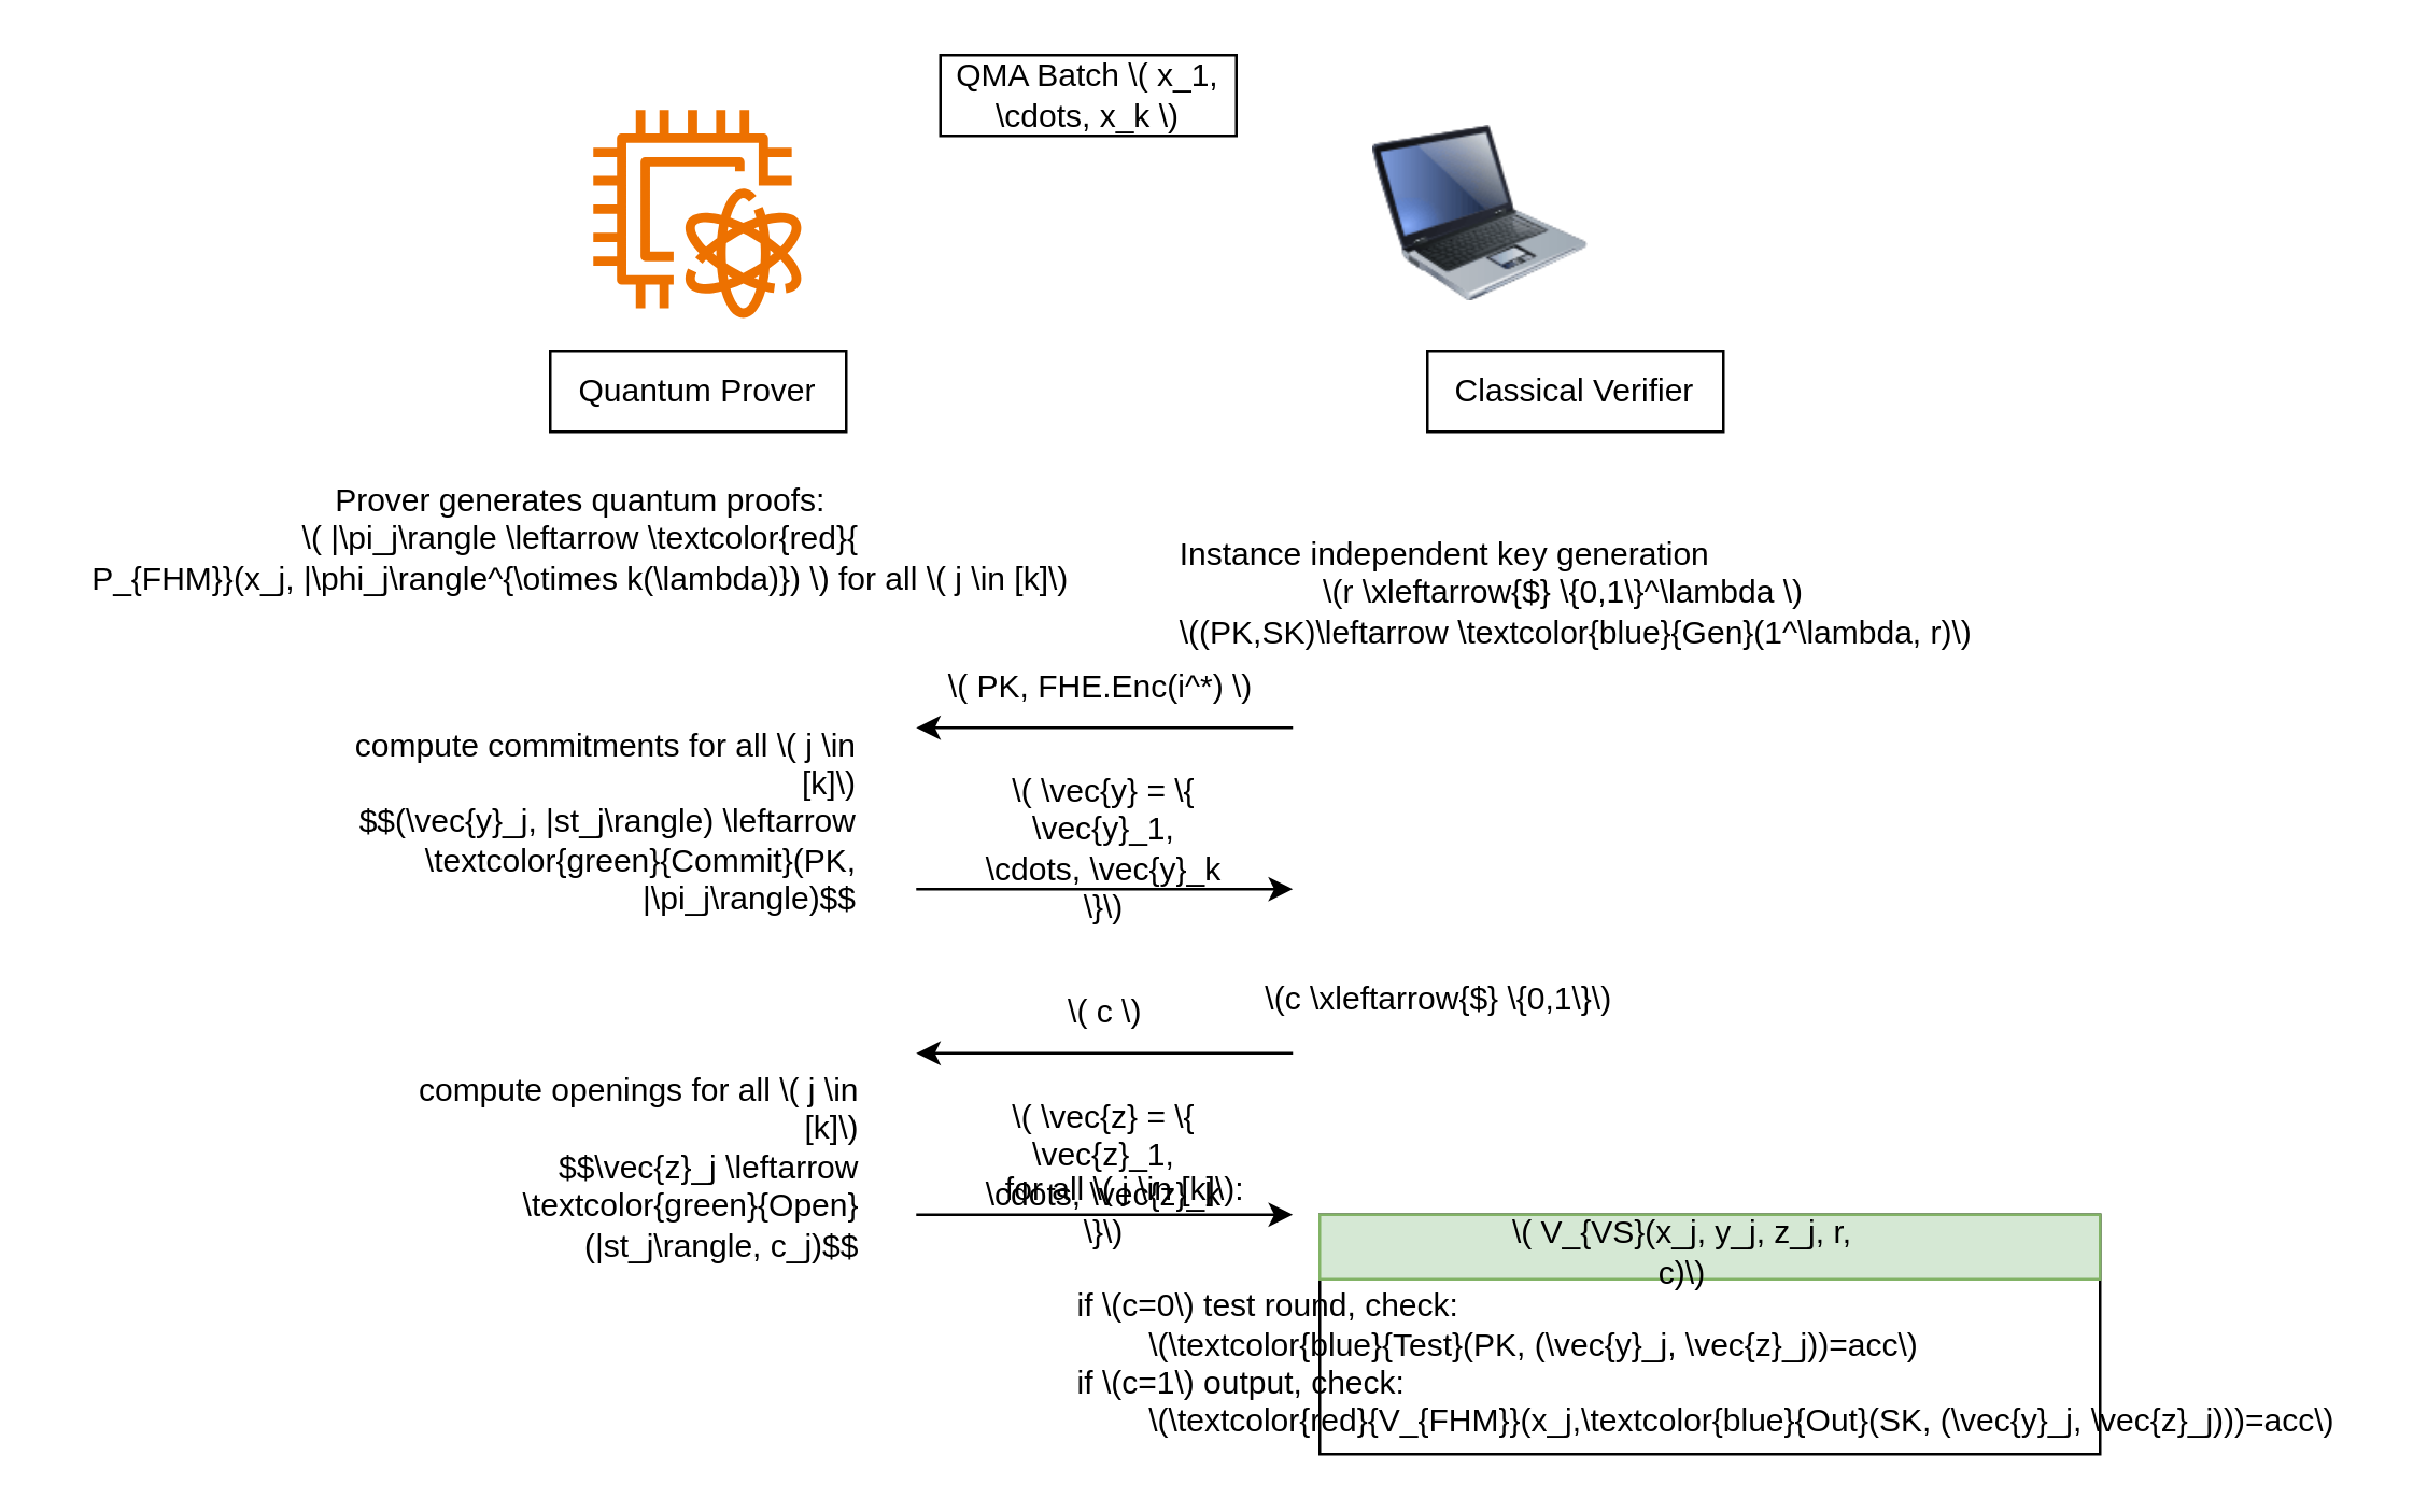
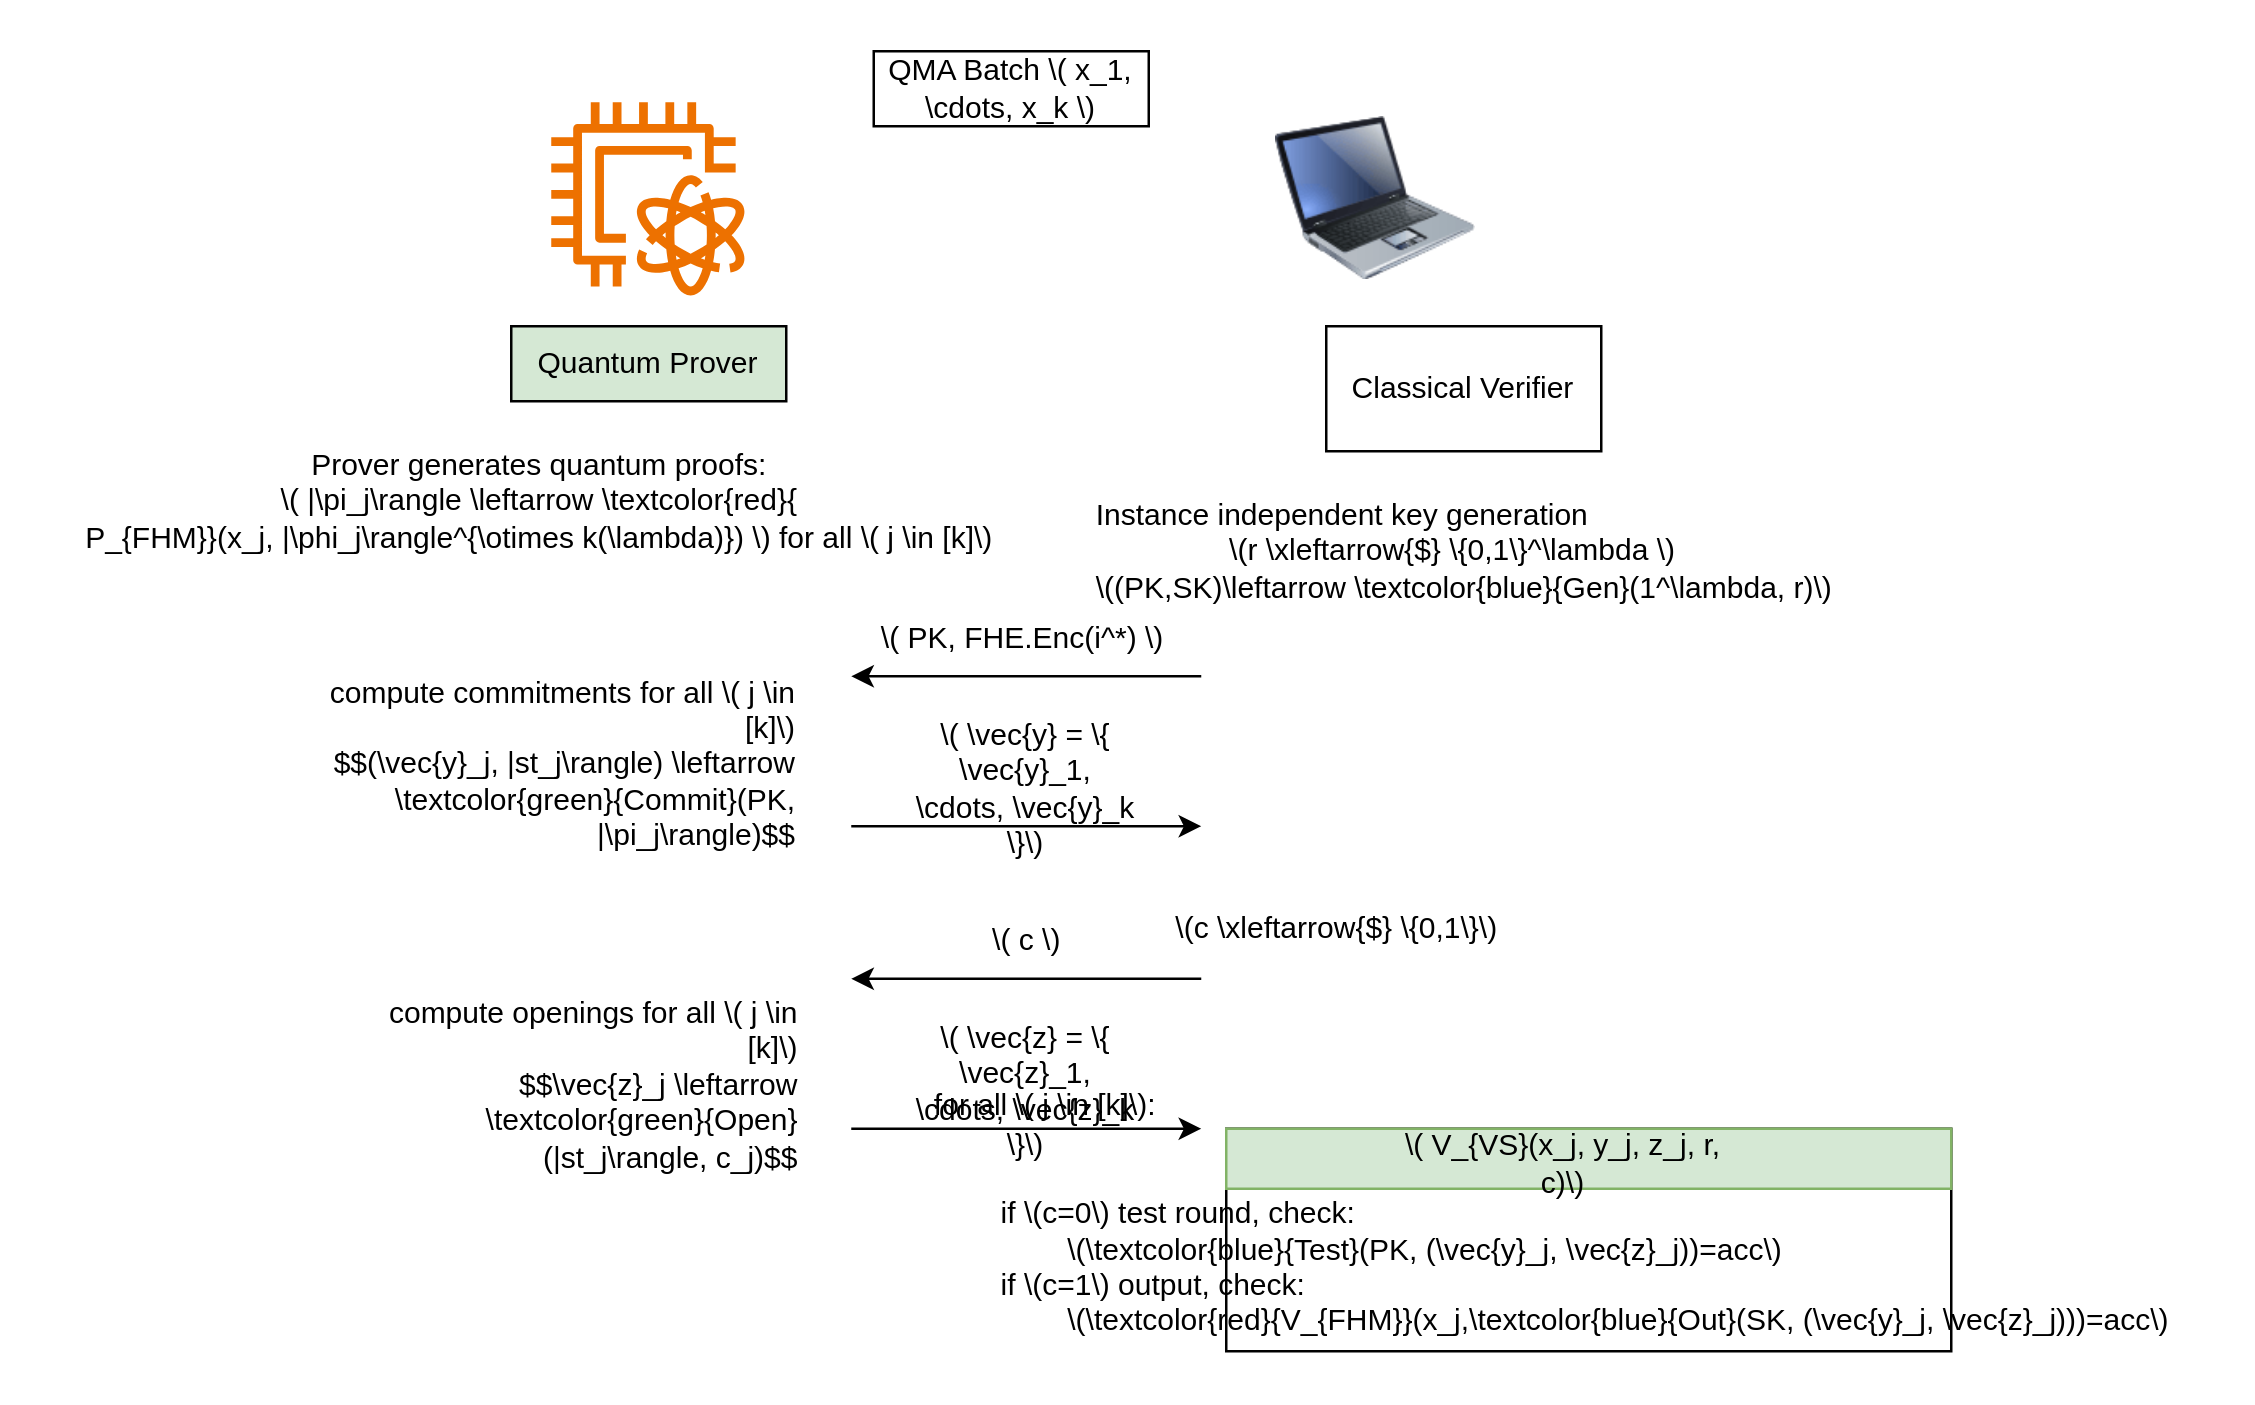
- <mxCell id="7" value="Quantum Prover" style="rounded=0;whiteSpace=wrap;html=1;" vertex="1" parent="1"><mxGeometry x="204" y="130" width="110" height="30" as="geometry" /></mxCell>
+ <mxCell id="7" value="Quantum Prover" style="rounded=0;whiteSpace=wrap;html=1;fillColor=#d5e8d4;" vertex="1" parent="1"><mxGeometry x="204" y="130" width="110" height="30" as="geometry" /></mxCell>
- <mxCell id="4" value="Classical Verifier" style="rounded=0;whiteSpace=wrap;html=1;" vertex="1" parent="1"><mxGeometry x="530" y="130" width="110" height="30" as="geometry" /></mxCell>
+ <mxCell id="4" value="Classical Verifier" style="rounded=0;whiteSpace=wrap;html=1;" vertex="1" parent="1"><mxGeometry x="530" y="130" width="110" height="50" as="geometry" /></mxCell>
